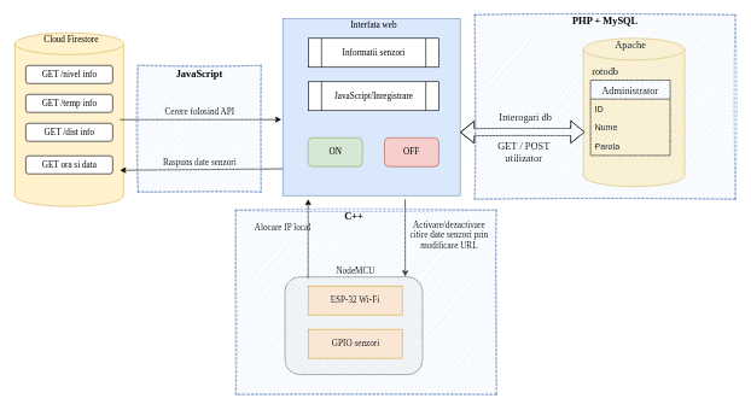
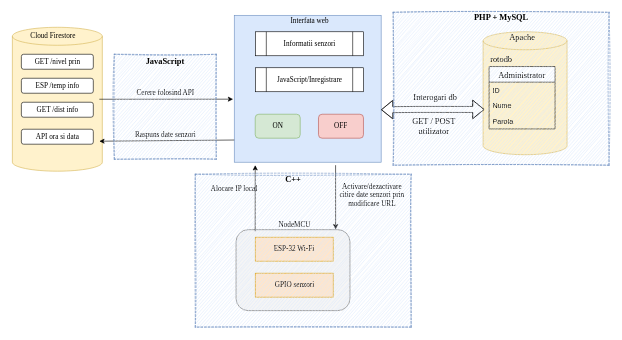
- <mxCell id="11" value="Cloud Firestore" style="text;html=1;strokeColor=none;fillColor=none;align=center;verticalAlign=middle;whiteSpace=wrap;rounded=0;fontFamily=Georgia;" vertex="1" parent="1"><mxGeometry x="52.5" y="45" width="90" height="20" as="geometry" /></mxCell>
+ <mxCell id="11" value="Cloud Firestore" style="text;html=1;strokeColor=none;fillColor=none;align=center;verticalAlign=middle;whiteSpace=wrap;rounded=0;fontFamily=Georgia;" vertex="1" parent="1"><mxGeometry x="42.5" y="50" width="90" height="20" as="geometry" /></mxCell>
- <mxCell id="13" value="GET /nivel info" style="text;html=1;strokeColor=none;fillColor=none;align=center;verticalAlign=middle;whiteSpace=wrap;rounded=0;fontFamily=Georgia;" vertex="1" parent="1"><mxGeometry x="47.5" y="92.5" width="95" height="20" as="geometry" /></mxCell>
+ <mxCell id="13" value="GET /nivel prin" style="text;html=1;strokeColor=none;fillColor=none;align=center;verticalAlign=middle;whiteSpace=wrap;rounded=0;fontFamily=Georgia;" vertex="1" parent="1"><mxGeometry x="47.5" y="92.5" width="95" height="20" as="geometry" /></mxCell>
- <mxCell id="17" value="GET /temp info" style="text;html=1;strokeColor=none;fillColor=none;align=center;verticalAlign=middle;whiteSpace=wrap;rounded=0;fontFamily=Georgia;" vertex="1" parent="1"><mxGeometry x="47.5" y="132.5" width="95" height="20" as="geometry" /></mxCell>
+ <mxCell id="17" value="ESP /temp info" style="text;html=1;strokeColor=none;fillColor=none;align=center;verticalAlign=middle;whiteSpace=wrap;rounded=0;fontFamily=Georgia;" vertex="1" parent="1"><mxGeometry x="47.5" y="132.5" width="95" height="20" as="geometry" /></mxCell>
- <mxCell id="19" value="GET ora si data" style="text;html=1;strokeColor=none;fillColor=none;align=center;verticalAlign=middle;whiteSpace=wrap;rounded=0;fontFamily=Georgia;" vertex="1" parent="1"><mxGeometry x="47.5" y="217.5" width="95" height="20" as="geometry" /></mxCell>
+ <mxCell id="19" value="API ora si data" style="text;html=1;strokeColor=none;fillColor=none;align=center;verticalAlign=middle;whiteSpace=wrap;rounded=0;fontFamily=Georgia;" vertex="1" parent="1"><mxGeometry x="47.5" y="217.5" width="95" height="20" as="geometry" /></mxCell>
